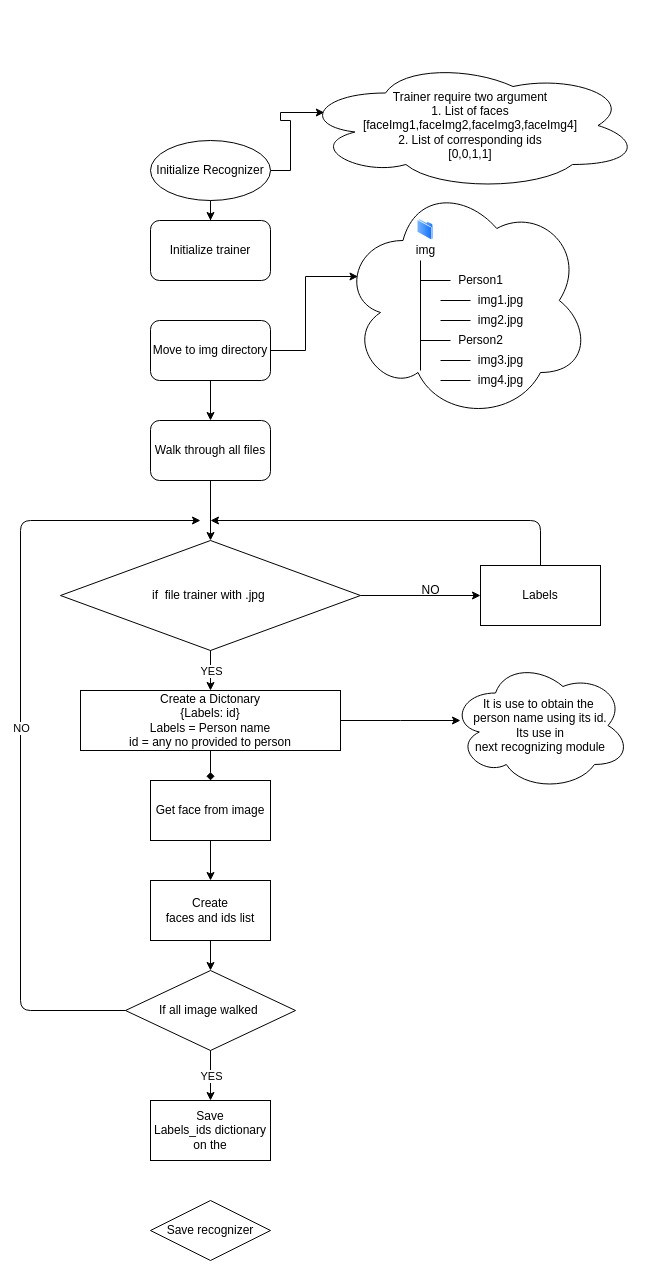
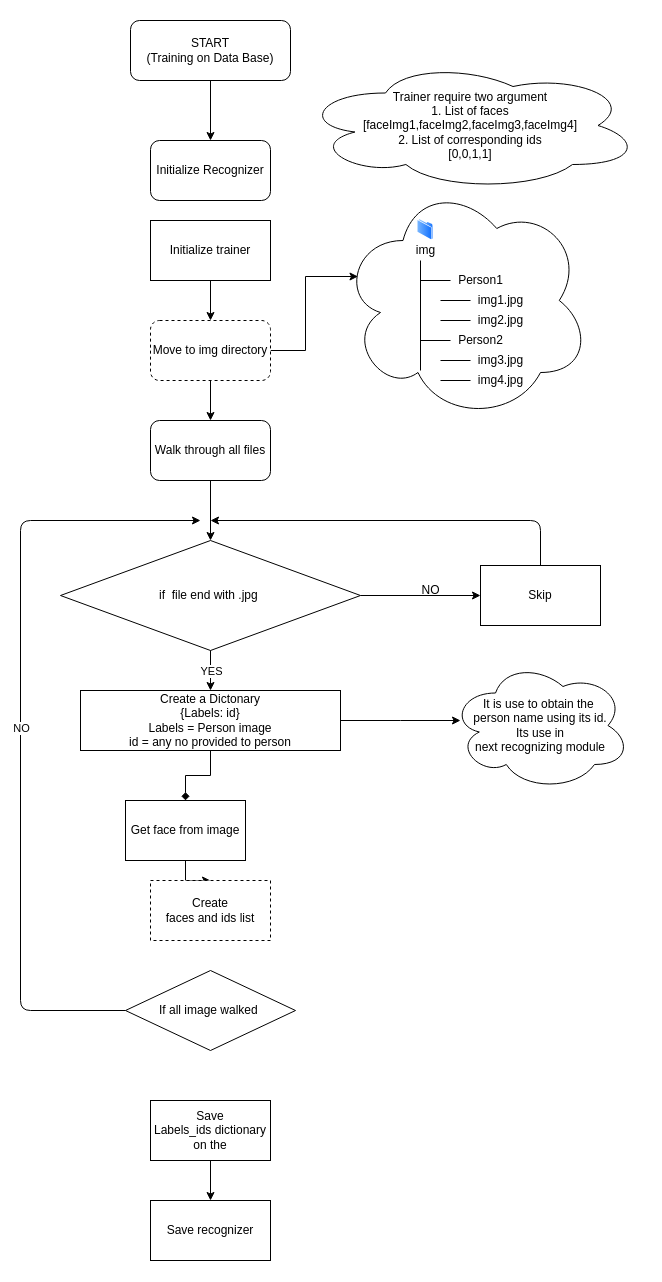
+ <mxCell id="3" value="START&lt;br&gt;(Training on Data Base)" style="rounded=1;whiteSpace=wrap;html=1;" parent="1" vertex="1"><mxGeometry x="130" y="20" width="160" height="60" as="geometry" /></mxCell>
+ <mxCell id="2" value="" style="edgeStyle=orthogonalEdgeStyle;rounded=0;orthogonalLoop=1;jettySize=auto;html=1;" parent="1" source="3" target="6" edge="1"><mxGeometry relative="1" as="geometry" /></mxCell>
- <mxCell id="5" style="edgeStyle=orthogonalEdgeStyle;rounded=0;orthogonalLoop=1;jettySize=auto;html=1;entryX=0.07;entryY=0.4;entryDx=0;entryDy=0;entryPerimeter=0;" parent="1" source="6" target="37" edge="1"><mxGeometry relative="1" as="geometry" /></mxCell>
- <mxCell id="6" value="Initialize Recognizer" style="ellipse;whiteSpace=wrap;html=1;" parent="1" vertex="1"><mxGeometry x="150" y="140" width="120" height="60" as="geometry" /></mxCell>
+ <mxCell id="6" value="Initialize Recognizer" style="whiteSpace=wrap;html=1;rounded=1;" parent="1" vertex="1"><mxGeometry x="150" y="140" width="120" height="60" as="geometry" /></mxCell>
- <mxCell id="4" value="" style="edgeStyle=orthogonalEdgeStyle;rounded=0;orthogonalLoop=1;jettySize=auto;html=1;" parent="1" source="6" target="8" edge="1"><mxGeometry relative="1" as="geometry" /></mxCell>
- <mxCell id="8" value="Initialize trainer" style="whiteSpace=wrap;html=1;rounded=1;" parent="1" vertex="1"><mxGeometry x="150" y="220" width="120" height="60" as="geometry" /></mxCell>
+ <mxCell id="8" value="Initialize trainer" style="whiteSpace=wrap;html=1;rounded=0;" parent="1" vertex="1"><mxGeometry x="150" y="220" width="120" height="60" as="geometry" /></mxCell>
+ <mxCell id="7" value="" style="edgeStyle=orthogonalEdgeStyle;rounded=0;orthogonalLoop=1;jettySize=auto;html=1;" parent="1" source="8" target="11" edge="1"><mxGeometry relative="1" as="geometry" /></mxCell>
- <mxCell id="11" value="Move to img directory" style="whiteSpace=wrap;html=1;rounded=1;" parent="1" vertex="1"><mxGeometry x="150" y="320" width="120" height="60" as="geometry" /></mxCell>
+ <mxCell id="11" value="Move to img directory" style="whiteSpace=wrap;html=1;rounded=1;dashed=1;" parent="1" vertex="1"><mxGeometry x="150" y="320" width="120" height="60" as="geometry" /></mxCell>
- <mxCell id="30" value="if&amp;nbsp; file trainer with .jpg&amp;nbsp;" style="rhombus;whiteSpace=wrap;html=1;" parent="1" vertex="1"><mxGeometry x="60" y="540" width="300" height="110" as="geometry" /></mxCell>
+ <mxCell id="30" value="if&amp;nbsp; file end with .jpg&amp;nbsp;" style="rhombus;whiteSpace=wrap;html=1;" parent="1" vertex="1"><mxGeometry x="60" y="540" width="300" height="110" as="geometry" /></mxCell>
- <mxCell id="34" value="Labels" style="whiteSpace=wrap;html=1;" parent="1" vertex="1"><mxGeometry x="480" y="565" width="120" height="60" as="geometry" /></mxCell>
+ <mxCell id="34" value="Skip" style="whiteSpace=wrap;html=1;" parent="1" vertex="1"><mxGeometry x="480" y="565" width="120" height="60" as="geometry" /></mxCell>
- <mxCell id="40" value="Create a Dictonary&lt;br&gt;{Labels: id}&lt;br&gt;Labels = Person name&lt;br&gt;id = any no provided to person" style="rounded=0;whiteSpace=wrap;html=1;" parent="1" vertex="1"><mxGeometry x="80" y="690" width="260" height="60" as="geometry" /></mxCell>
+ <mxCell id="40" value="Create a Dictonary&lt;br&gt;{Labels: id}&lt;br&gt;Labels = Person image&lt;br&gt;id = any no provided to person" style="rounded=0;whiteSpace=wrap;html=1;" parent="1" vertex="1"><mxGeometry x="80" y="690" width="260" height="60" as="geometry" /></mxCell>
- <mxCell id="43" value="Get face from image" style="whiteSpace=wrap;html=1;rounded=0;" parent="1" vertex="1"><mxGeometry x="150" y="780" width="120" height="60" as="geometry" /></mxCell>
+ <mxCell id="43" value="Get face from image" style="whiteSpace=wrap;html=1;rounded=0;" parent="1" vertex="1"><mxGeometry x="125" y="800" width="120" height="60" as="geometry" /></mxCell>
- <mxCell id="45" value="Create&lt;br&gt;faces and ids list" style="whiteSpace=wrap;html=1;rounded=0;" parent="1" vertex="1"><mxGeometry x="150" y="880" width="120" height="60" as="geometry" /></mxCell>
+ <mxCell id="45" value="Create&lt;br&gt;faces and ids list" style="whiteSpace=wrap;html=1;rounded=0;dashed=1;" parent="1" vertex="1"><mxGeometry x="150" y="880" width="120" height="60" as="geometry" /></mxCell>
- <mxCell id="44" style="edgeStyle=orthogonalEdgeStyle;rounded=0;orthogonalLoop=1;jettySize=auto;html=1;entryX=0.5;entryY=0;entryDx=0;entryDy=0;" parent="1" source="45" target="46" edge="1"><mxGeometry relative="1" as="geometry" /></mxCell>
- <mxCell id="47" value="" style="endArrow=classic;html=1;exitX=0.5;exitY=1;exitDx=0;exitDy=0;entryX=0.5;entryY=0;entryDx=0;entryDy=0;" parent="1" source="46" target="52" edge="1"><mxGeometry relative="1" as="geometry"><mxPoint x="180" y="1060" as="sourcePoint" /><mxPoint x="210" y="1130" as="targetPoint" /></mxGeometry></mxCell>
- <mxCell id="48" value="YES" style="edgeLabel;resizable=0;html=1;align=center;verticalAlign=middle;" parent="47" connectable="0" vertex="1"><mxGeometry relative="1" as="geometry" /></mxCell>
+ <mxCell id="51" value="" style="edgeStyle=orthogonalEdgeStyle;rounded=0;orthogonalLoop=1;jettySize=auto;html=1;" parent="1" source="52" target="53" edge="1"><mxGeometry relative="1" as="geometry" /></mxCell>
- <mxCell id="53" value="Save recognizer" style="rhombus;whiteSpace=wrap;html=1;" parent="1" vertex="1"><mxGeometry x="150" y="1200" width="120" height="60" as="geometry" /></mxCell>
+ <mxCell id="53" value="Save recognizer" style="whiteSpace=wrap;html=1;rounded=0;" parent="1" vertex="1"><mxGeometry x="150" y="1200" width="120" height="60" as="geometry" /></mxCell>
